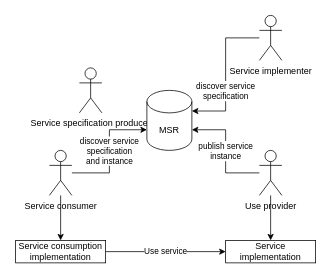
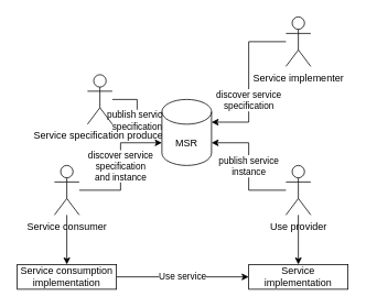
+ <mxCell id="2" value="publish service&lt;br&gt;specification" style="edgeStyle=orthogonalEdgeStyle;rounded=0;orthogonalLoop=1;jettySize=auto;html=1;entryX=0;entryY=0;entryDx=0;entryDy=27.5;entryPerimeter=0;" edge="1" parent="1" source="3" target="12"><mxGeometry x="0.275" relative="1" as="geometry"><mxPoint as="offset" /></mxGeometry></mxCell>
